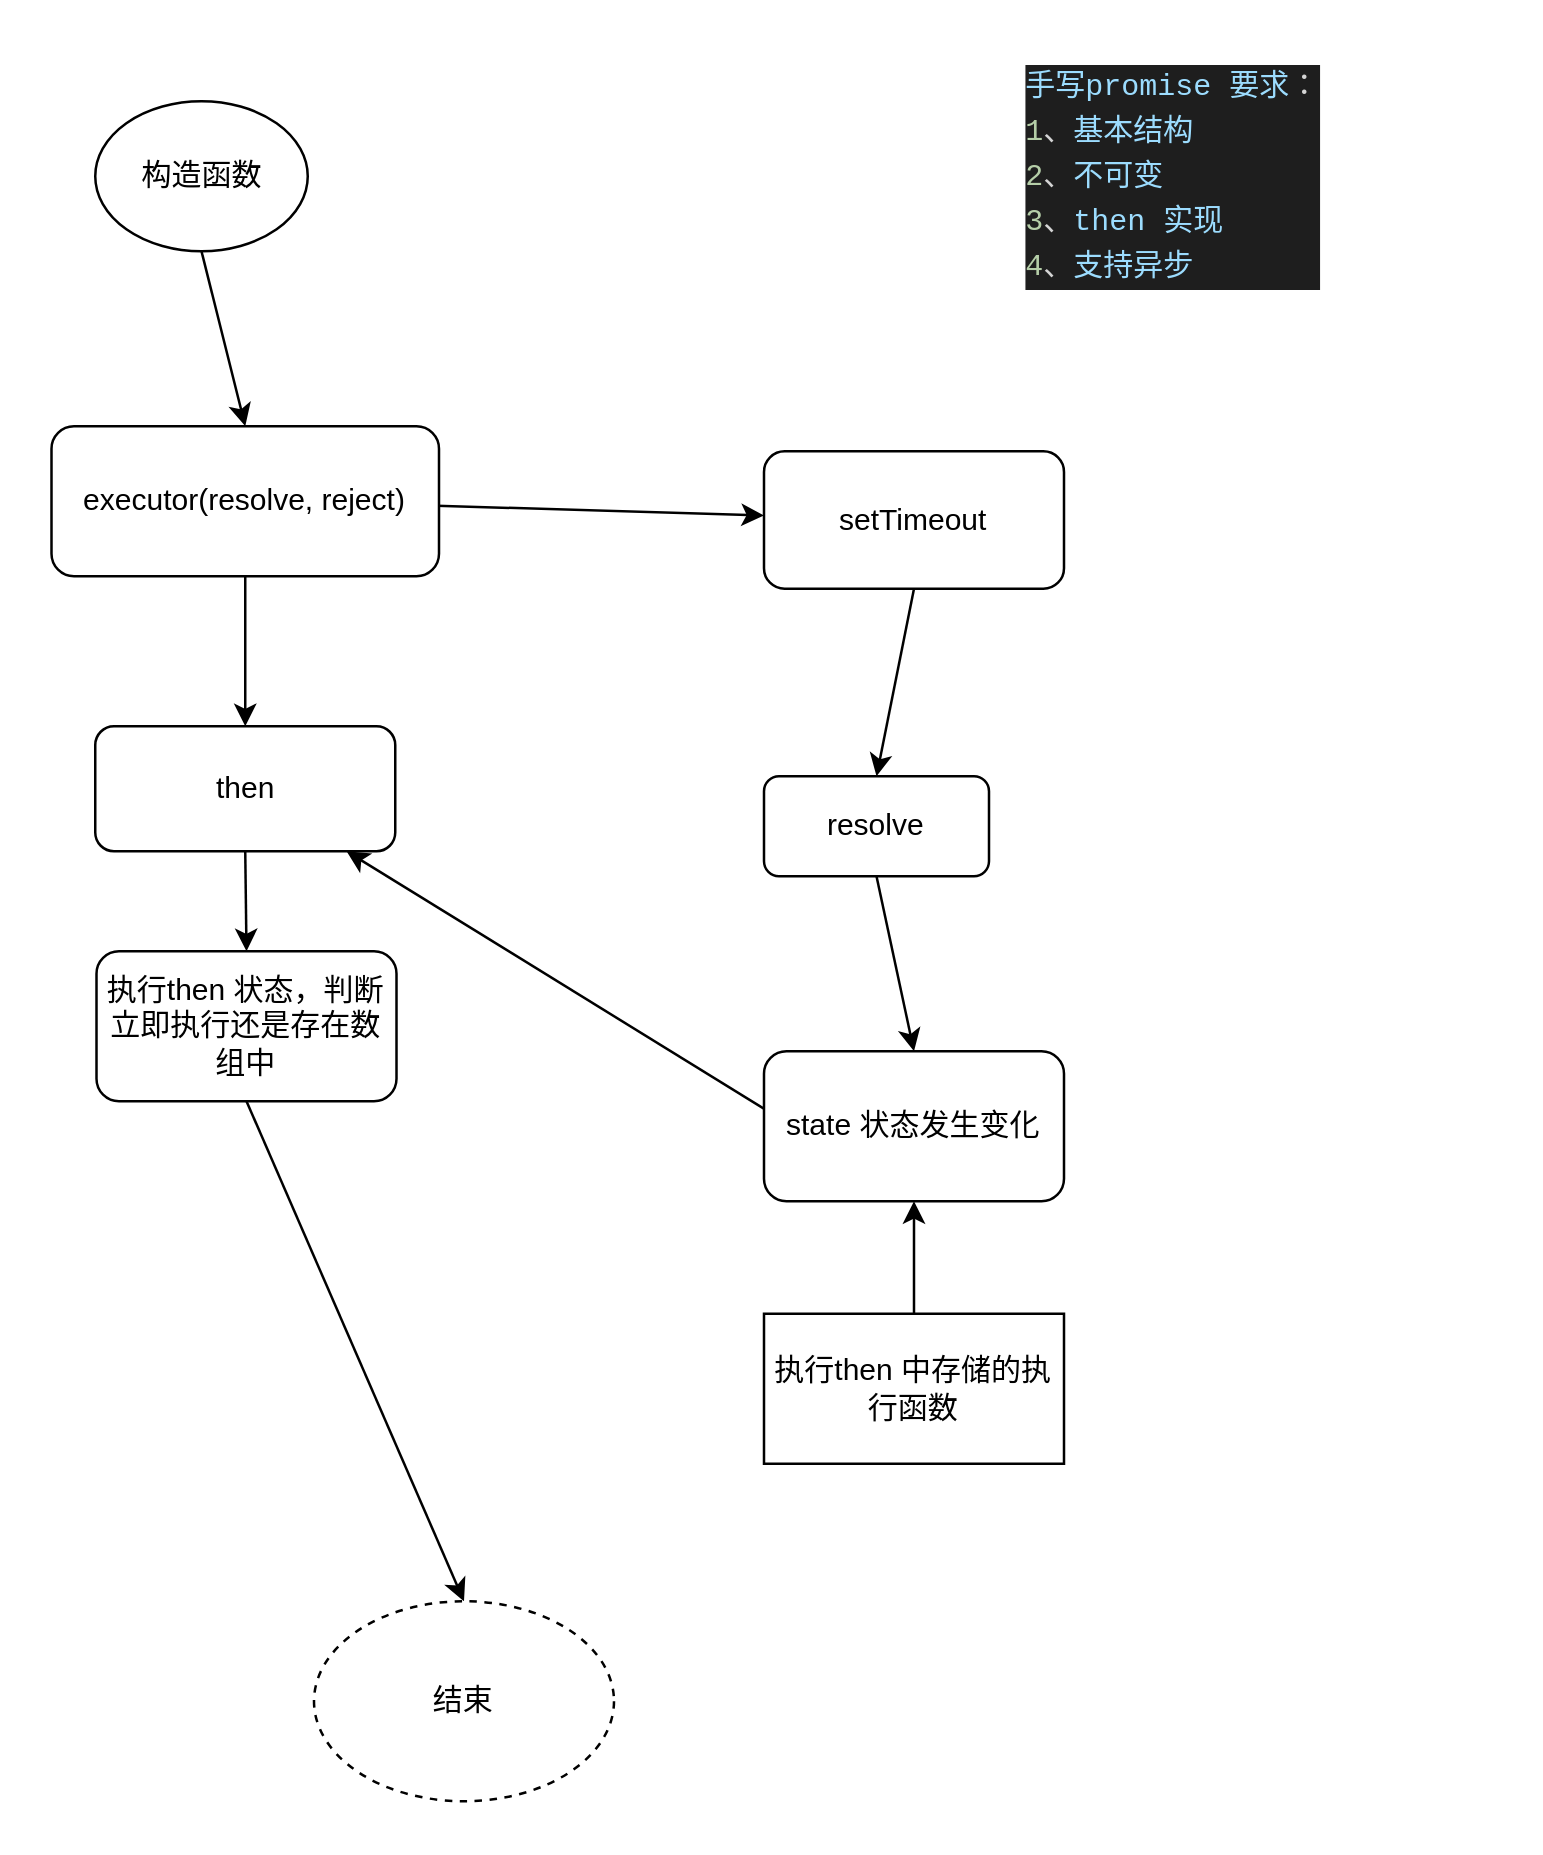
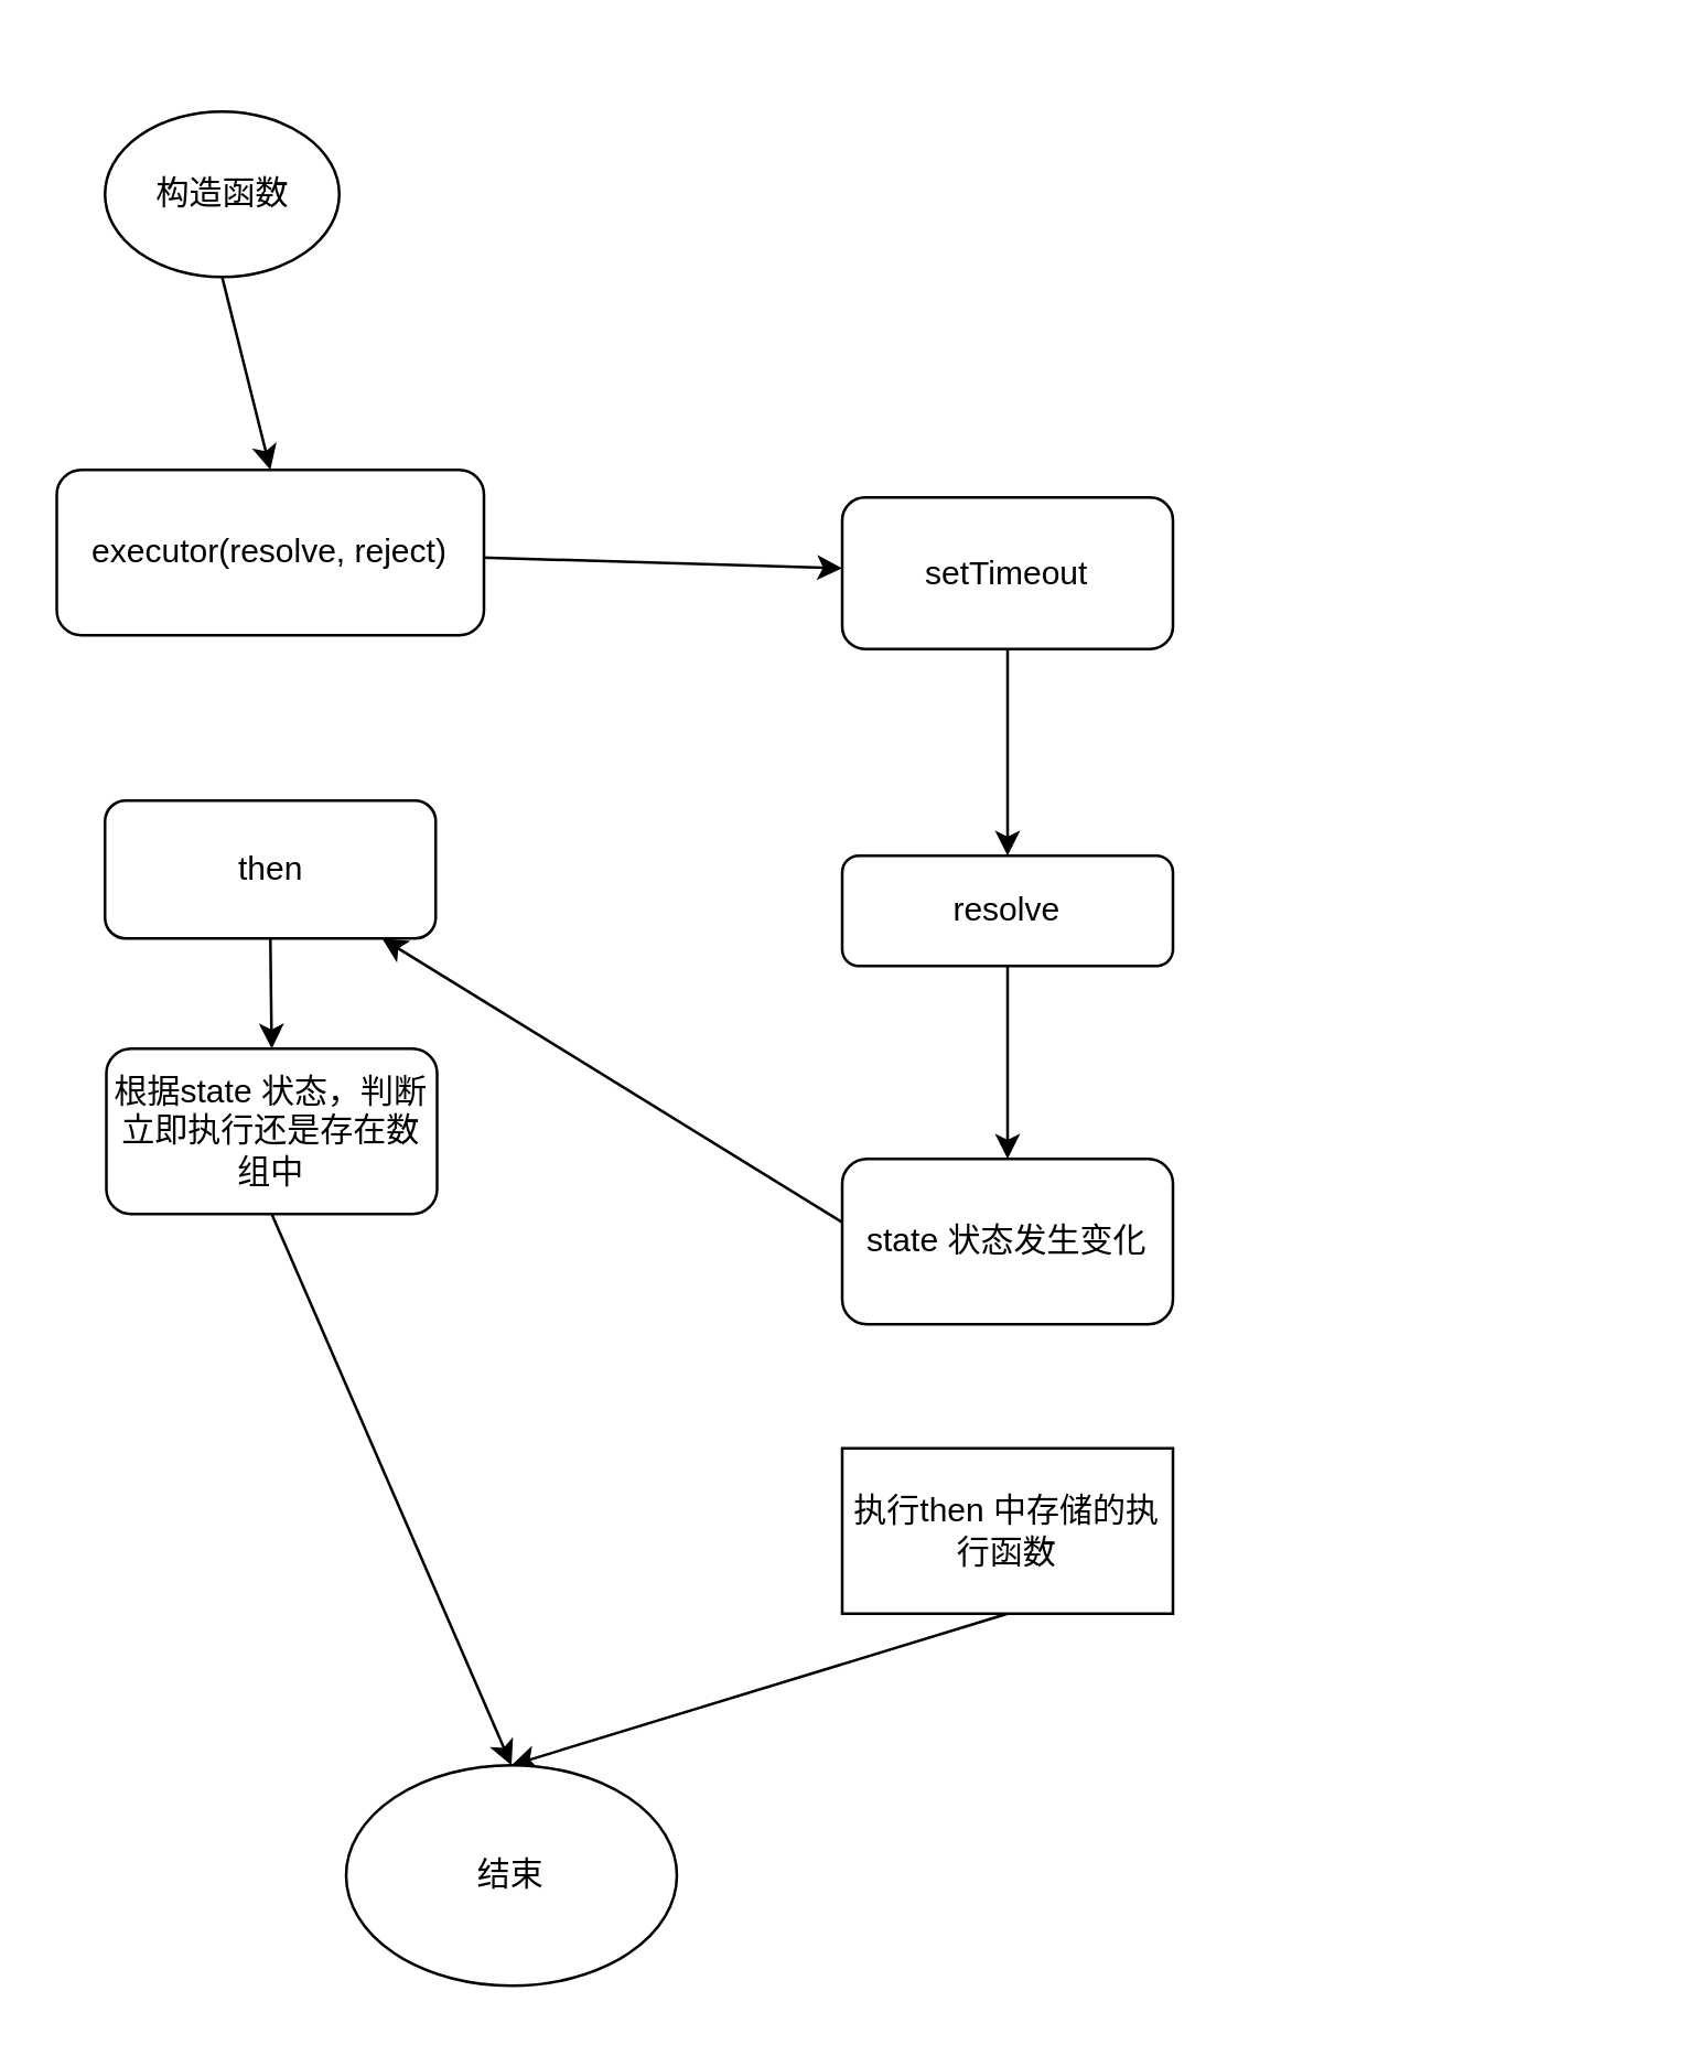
- <mxCell id="20" value="&lt;h1&gt;&lt;div style=&quot;color: rgb(212 , 212 , 212) ; background-color: rgb(30 , 30 , 30) ; font-family: &amp;#34;menlo&amp;#34; , &amp;#34;monaco&amp;#34; , &amp;#34;courier new&amp;#34; , monospace ; font-weight: normal ; font-size: 12px ; line-height: 18px&quot;&gt;&lt;div&gt;&lt;span style=&quot;color: #9cdcfe&quot;&gt;手写promise 要求&lt;/span&gt;： &lt;/div&gt;&lt;div&gt;&lt;span style=&quot;color: #b5cea8&quot;&gt;1&lt;/span&gt;、&lt;span style=&quot;color: #9cdcfe&quot;&gt;基本结构&lt;/span&gt;&lt;/div&gt;&lt;div&gt;&lt;span style=&quot;color: #b5cea8&quot;&gt;2&lt;/span&gt;、&lt;span style=&quot;color: #9cdcfe&quot;&gt;不可变&lt;/span&gt;&lt;/div&gt;&lt;div&gt;&lt;span style=&quot;color: #b5cea8&quot;&gt;3&lt;/span&gt;、&lt;span style=&quot;color: #9cdcfe&quot;&gt;then&lt;/span&gt; &lt;span style=&quot;color: #9cdcfe&quot;&gt;实现&lt;/span&gt;&lt;/div&gt;&lt;div&gt;&lt;span style=&quot;color: #b5cea8&quot;&gt;4&lt;/span&gt;、&lt;span style=&quot;color: #9cdcfe&quot;&gt;支持异步&lt;/span&gt;&lt;/div&gt;&lt;/div&gt;&lt;/h1&gt;" style="text;html=1;strokeColor=none;fillColor=none;spacing=5;spacingTop=-20;whiteSpace=wrap;overflow=hidden;rounded=0;" vertex="1" parent="1"><mxGeometry x="405" y="20" width="190" height="120" as="geometry" /></mxCell>
- <mxCell id="4" style="edgeStyle=none;html=1;exitX=0.5;exitY=1;exitDx=0;exitDy=0;" edge="1" parent="1" source="5" target="10"><mxGeometry relative="1" as="geometry"><mxPoint x="95" y="300" as="targetPoint" /></mxGeometry></mxCell>
- <mxCell id="12" value="resolve" style="rounded=1;whiteSpace=wrap;html=1;" vertex="1" parent="1"><mxGeometry x="305" y="310" width="90" height="40" as="geometry" /></mxCell>
+ <mxCell id="12" value="resolve" style="rounded=1;whiteSpace=wrap;html=1;" vertex="1" parent="1"><mxGeometry x="305" y="310" width="120" height="40" as="geometry" /></mxCell>
- <mxCell id="16" value="执行then 状态，判断立即执行还是存在数组中" style="rounded=1;whiteSpace=wrap;html=1;" vertex="1" parent="1"><mxGeometry x="38" y="380" width="120" height="60" as="geometry" /></mxCell>
+ <mxCell id="16" value="根据state 状态，判断立即执行还是存在数组中" style="rounded=1;whiteSpace=wrap;html=1;" vertex="1" parent="1"><mxGeometry x="38" y="380" width="120" height="60" as="geometry" /></mxCell>
- <mxCell id="17" style="edgeStyle=none;html=1;exitX=0.5;exitY=1;exitDx=0;exitDy=0;" edge="1" parent="1" source="18" target="14"><mxGeometry relative="1" as="geometry" /></mxCell>
+ <mxCell id="17" style="edgeStyle=none;html=1;exitX=0.5;exitY=1;exitDx=0;exitDy=0;entryX=0.5;entryY=0;entryDx=0;entryDy=0;" edge="1" parent="1" source="18" target="19"><mxGeometry relative="1" as="geometry" /></mxCell>
- <mxCell id="19" value="结束" style="ellipse;whiteSpace=wrap;html=1;dashed=1;" vertex="1" parent="1"><mxGeometry x="125" y="640" width="120" height="80" as="geometry" /></mxCell>
+ <mxCell id="19" value="结束" style="ellipse;whiteSpace=wrap;html=1;" vertex="1" parent="1"><mxGeometry x="125" y="640" width="120" height="80" as="geometry" /></mxCell>
